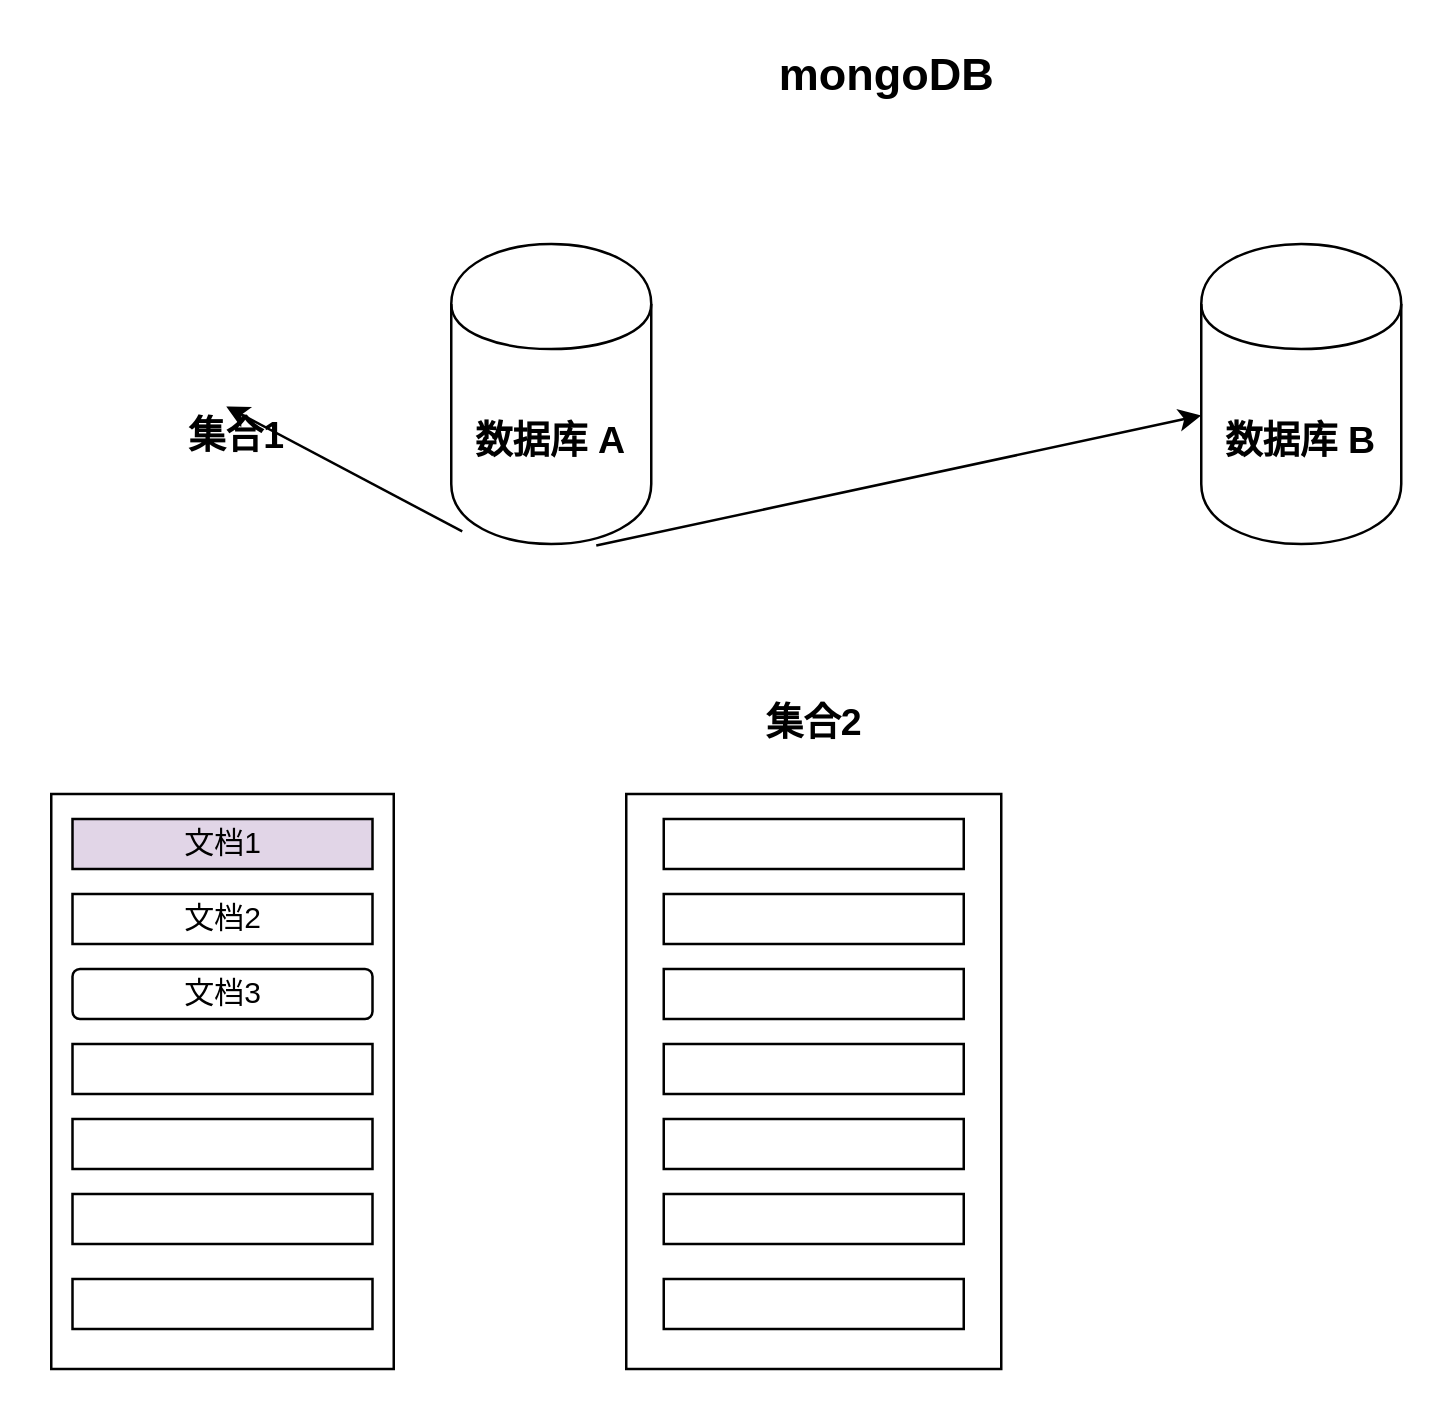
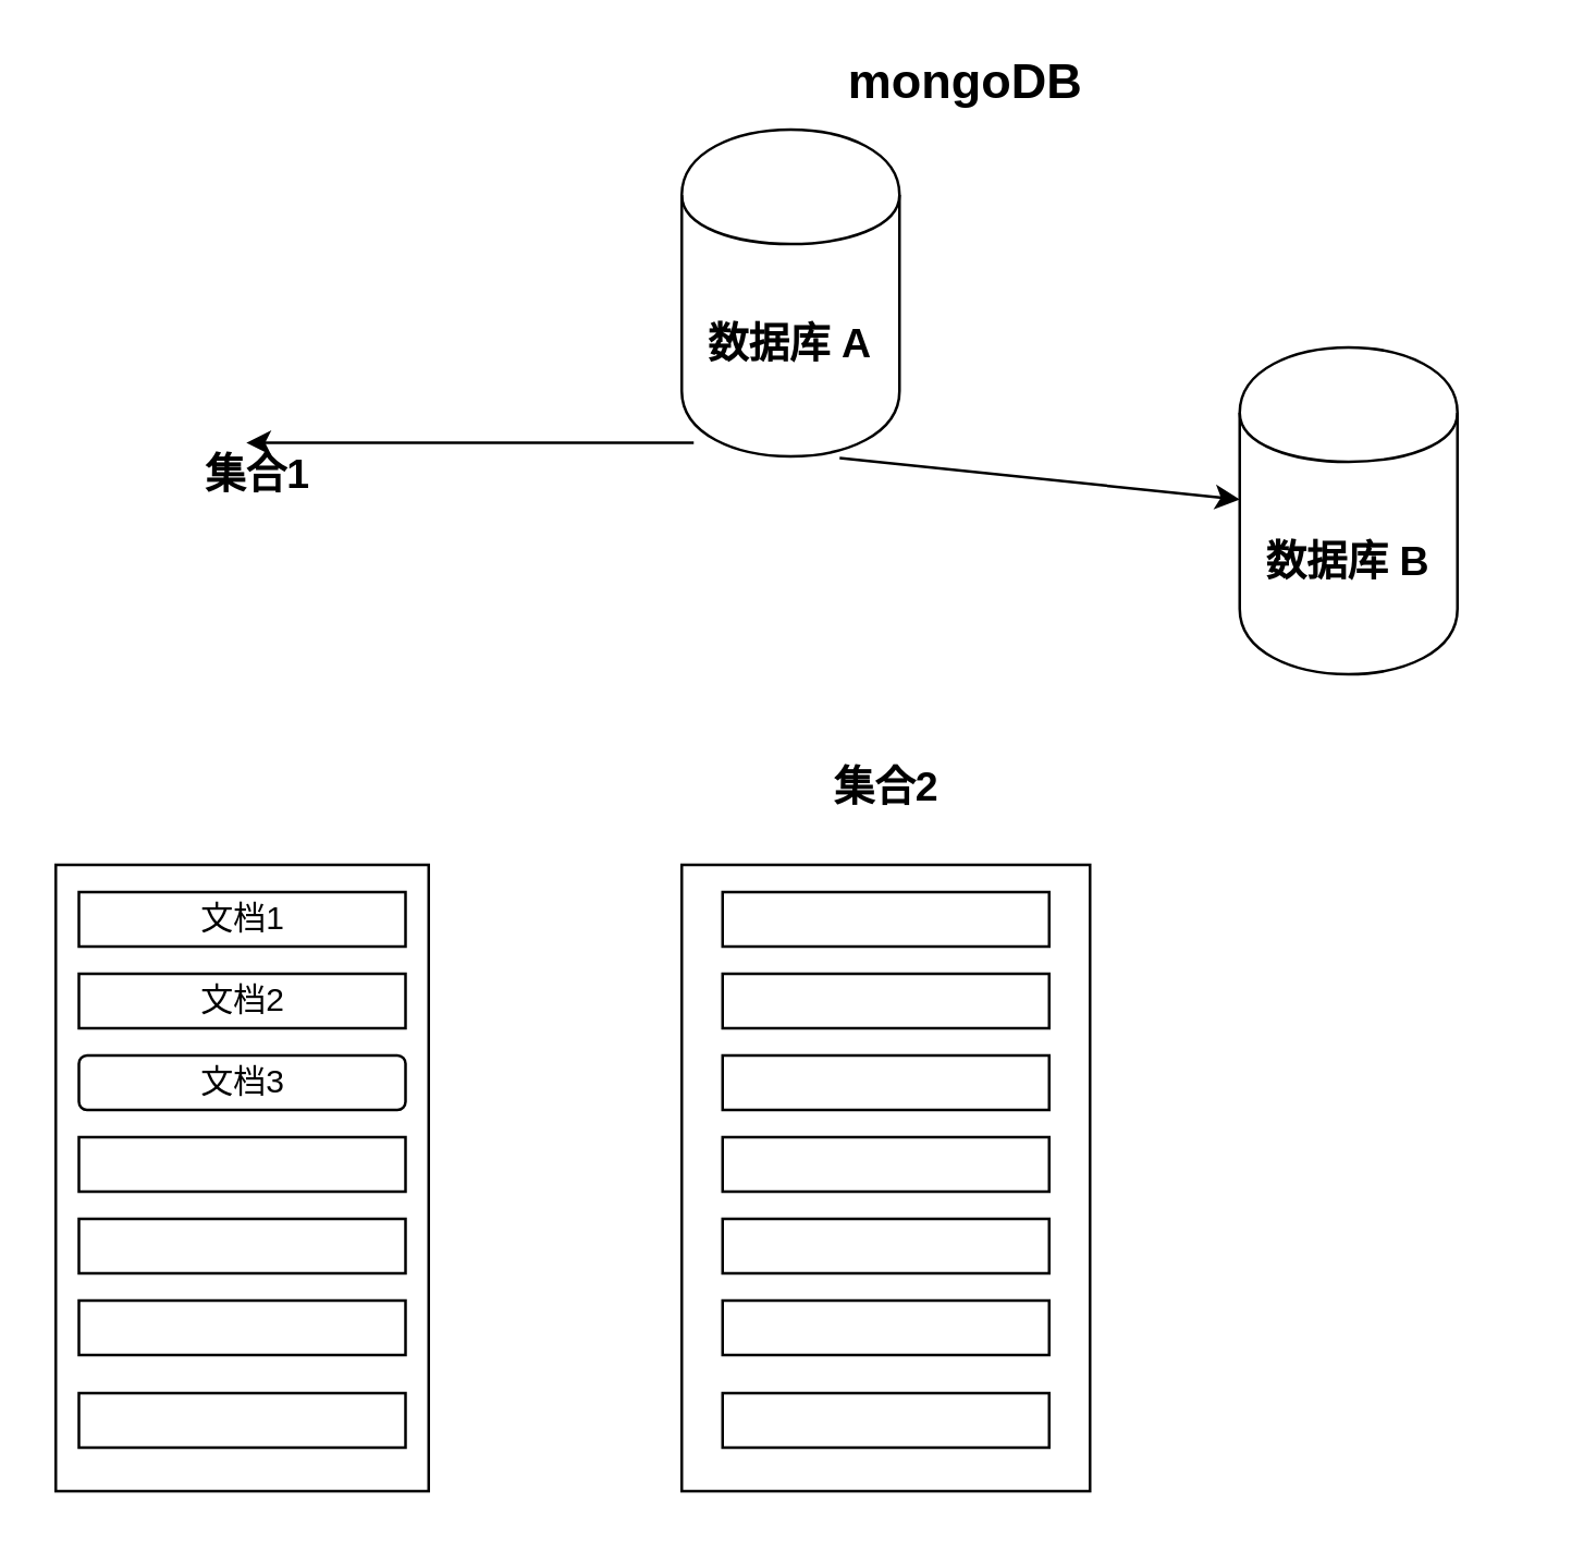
- <mxCell id="2" value="&lt;font style=&quot;font-size: 15px&quot;&gt;&lt;b&gt;数据库 A&lt;/b&gt;&lt;/font&gt;" style="shape=cylinder;whiteSpace=wrap;html=1;boundedLbl=1;backgroundOutline=1;" vertex="1" parent="1"><mxGeometry x="180" y="97" width="80" height="120" as="geometry" /></mxCell>
+ <mxCell id="2" value="&lt;font style=&quot;font-size: 15px&quot;&gt;&lt;b&gt;数据库 A&lt;/b&gt;&lt;/font&gt;" style="shape=cylinder;whiteSpace=wrap;html=1;boundedLbl=1;backgroundOutline=1;" vertex="1" parent="1"><mxGeometry x="250" y="47" width="80" height="120" as="geometry" /></mxCell>
- <mxCell id="3" value="&lt;font style=&quot;font-size: 15px&quot;&gt;&lt;b&gt;数据库 B&lt;/b&gt;&lt;/font&gt;" style="shape=cylinder;whiteSpace=wrap;html=1;boundedLbl=1;backgroundOutline=1;" vertex="1" parent="1"><mxGeometry x="480" y="97" width="80" height="120" as="geometry" /></mxCell>
+ <mxCell id="3" value="&lt;font style=&quot;font-size: 15px&quot;&gt;&lt;b&gt;数据库 B&lt;/b&gt;&lt;/font&gt;" style="shape=cylinder;whiteSpace=wrap;html=1;boundedLbl=1;backgroundOutline=1;" vertex="1" parent="1"><mxGeometry x="455" y="127" width="80" height="120" as="geometry" /></mxCell>
- <mxCell id="7" value="文档1" style="rounded=0;whiteSpace=wrap;html=1;fillColor=#e1d5e7;" vertex="1" parent="1"><mxGeometry x="28.5" y="327" width="120" height="20" as="geometry" /></mxCell>
+ <mxCell id="7" value="文档1" style="rounded=0;whiteSpace=wrap;html=1;" vertex="1" parent="1"><mxGeometry x="28.5" y="327" width="120" height="20" as="geometry" /></mxCell>
